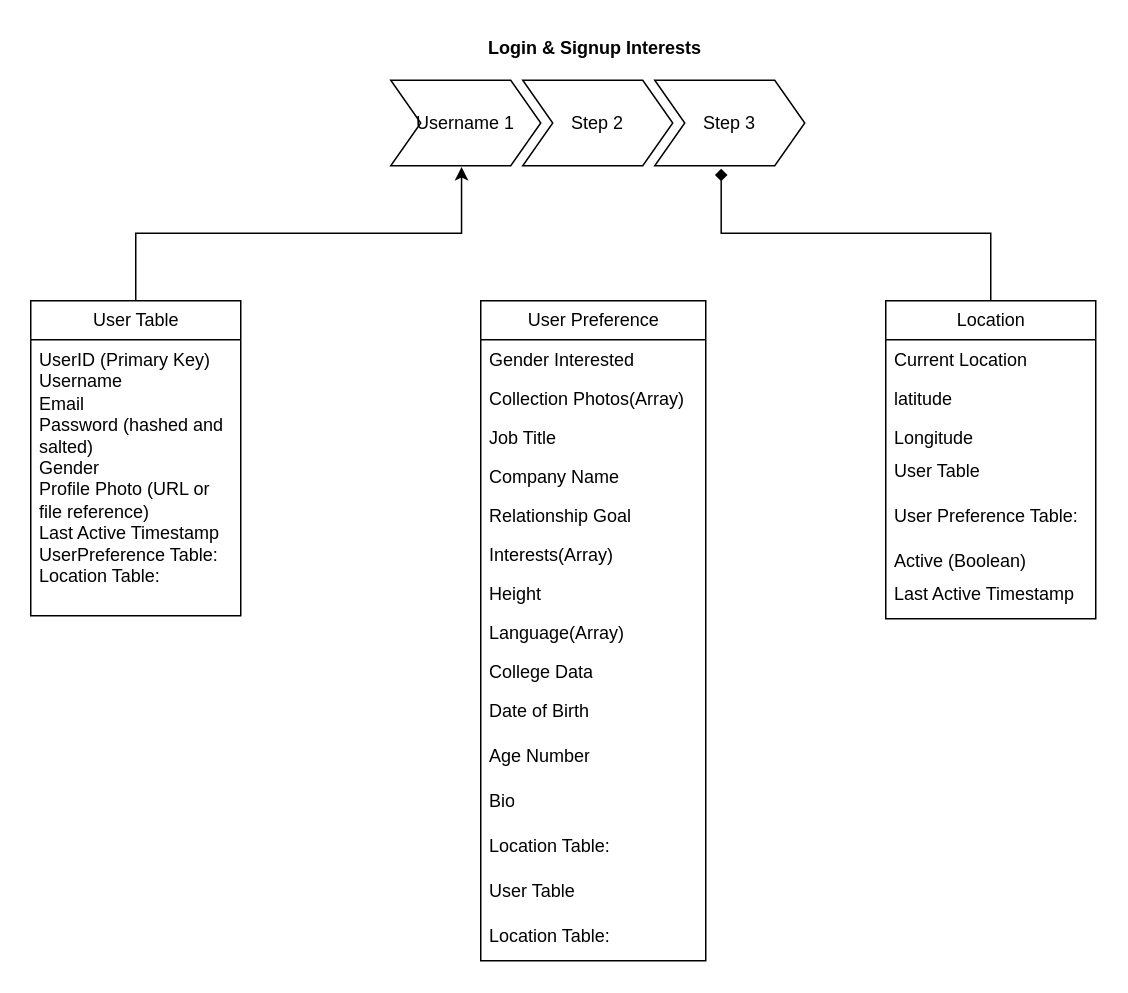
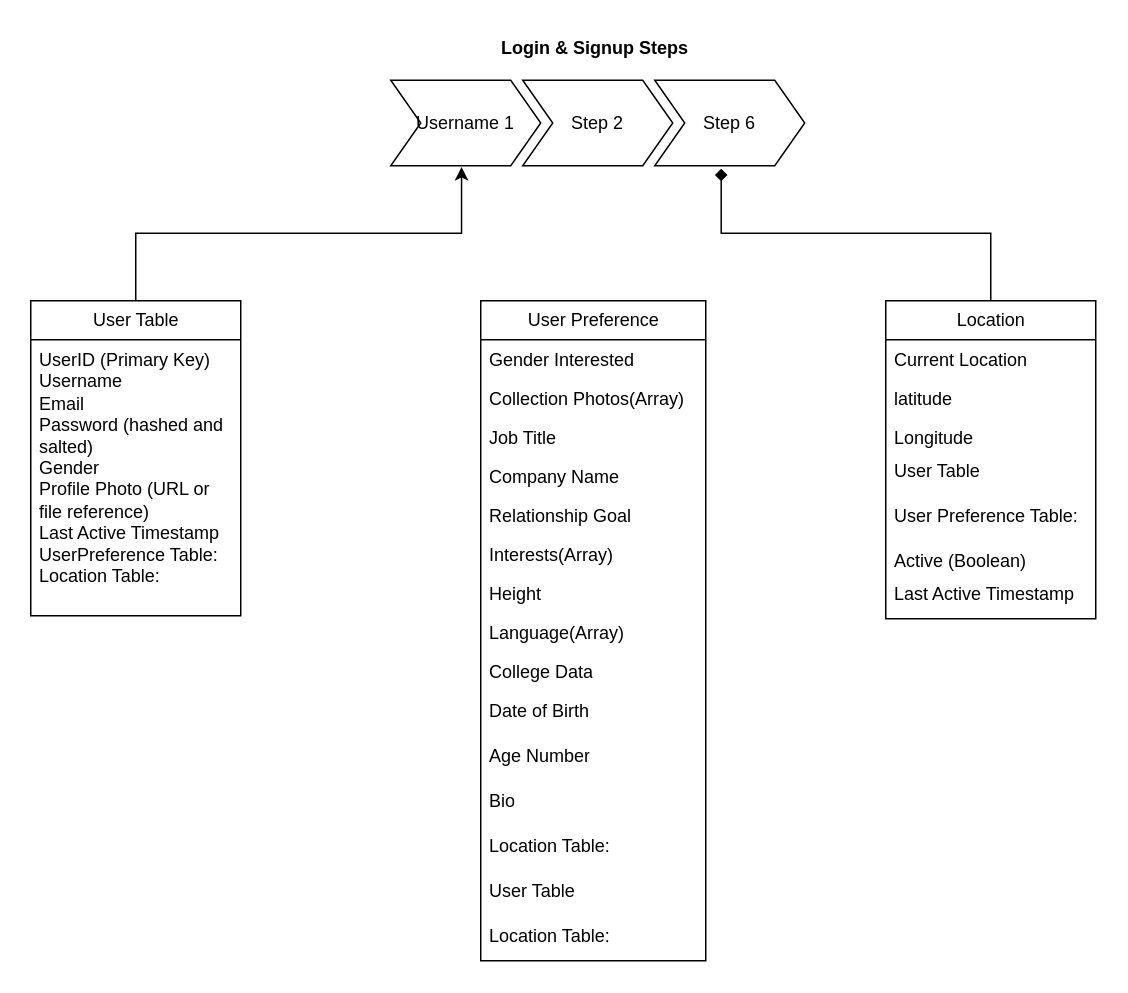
- <mxCell id="5" value="Login &amp;amp; Signup Interests&amp;nbsp;" style="swimlane;childLayout=stackLayout;horizontal=1;fillColor=none;horizontalStack=1;resizeParent=1;resizeParentMax=0;resizeLast=0;collapsible=0;strokeColor=none;stackBorder=10;stackSpacing=-12;resizable=1;align=center;points=[];whiteSpace=wrap;html=1;" vertex="1" parent="1"><mxGeometry x="250" y="20" width="296" height="100" as="geometry" /></mxCell>
+ <mxCell id="5" value="Login &amp;amp; Signup Steps&amp;nbsp;" style="swimlane;childLayout=stackLayout;horizontal=1;fillColor=none;horizontalStack=1;resizeParent=1;resizeParentMax=0;resizeLast=0;collapsible=0;strokeColor=none;stackBorder=10;stackSpacing=-12;resizable=1;align=center;points=[];whiteSpace=wrap;html=1;" vertex="1" parent="1"><mxGeometry x="250" y="20" width="296" height="100" as="geometry" /></mxCell>
- <mxCell id="8" value="Step 3" style="shape=step;perimeter=stepPerimeter;fixedSize=1;points=[];whiteSpace=wrap;html=1;" vertex="1" parent="5"><mxGeometry x="186" y="33" width="100" height="57" as="geometry" /></mxCell>
+ <mxCell id="8" value="Step 6" style="shape=step;perimeter=stepPerimeter;fixedSize=1;points=[];whiteSpace=wrap;html=1;" vertex="1" parent="5"><mxGeometry x="186" y="33" width="100" height="57" as="geometry" /></mxCell>
